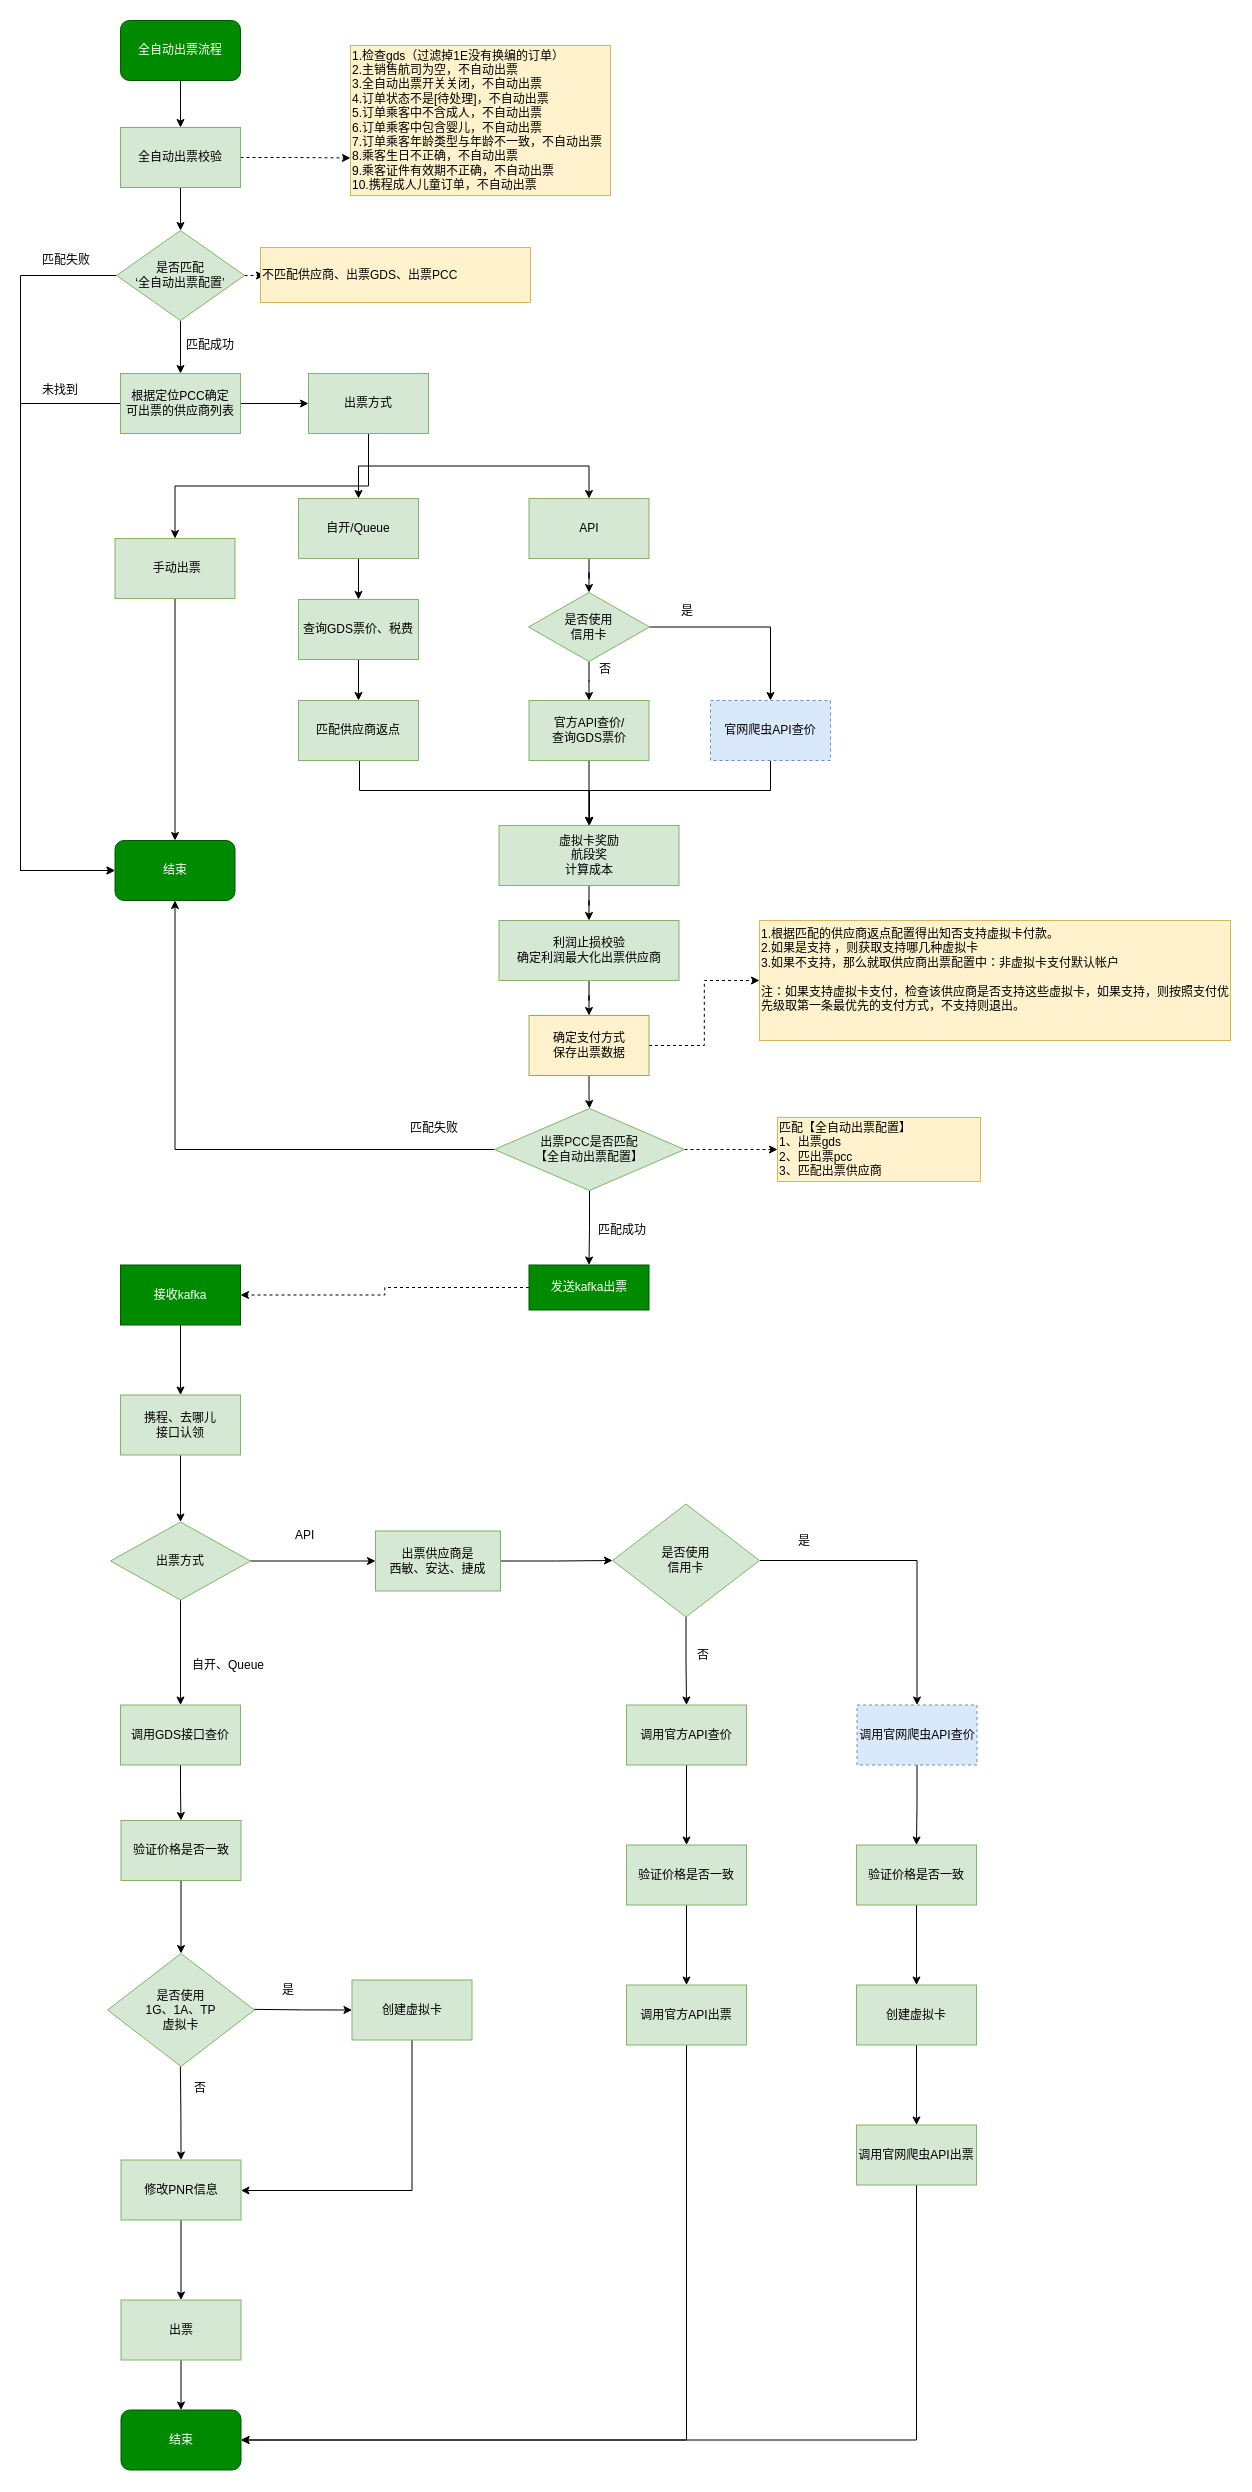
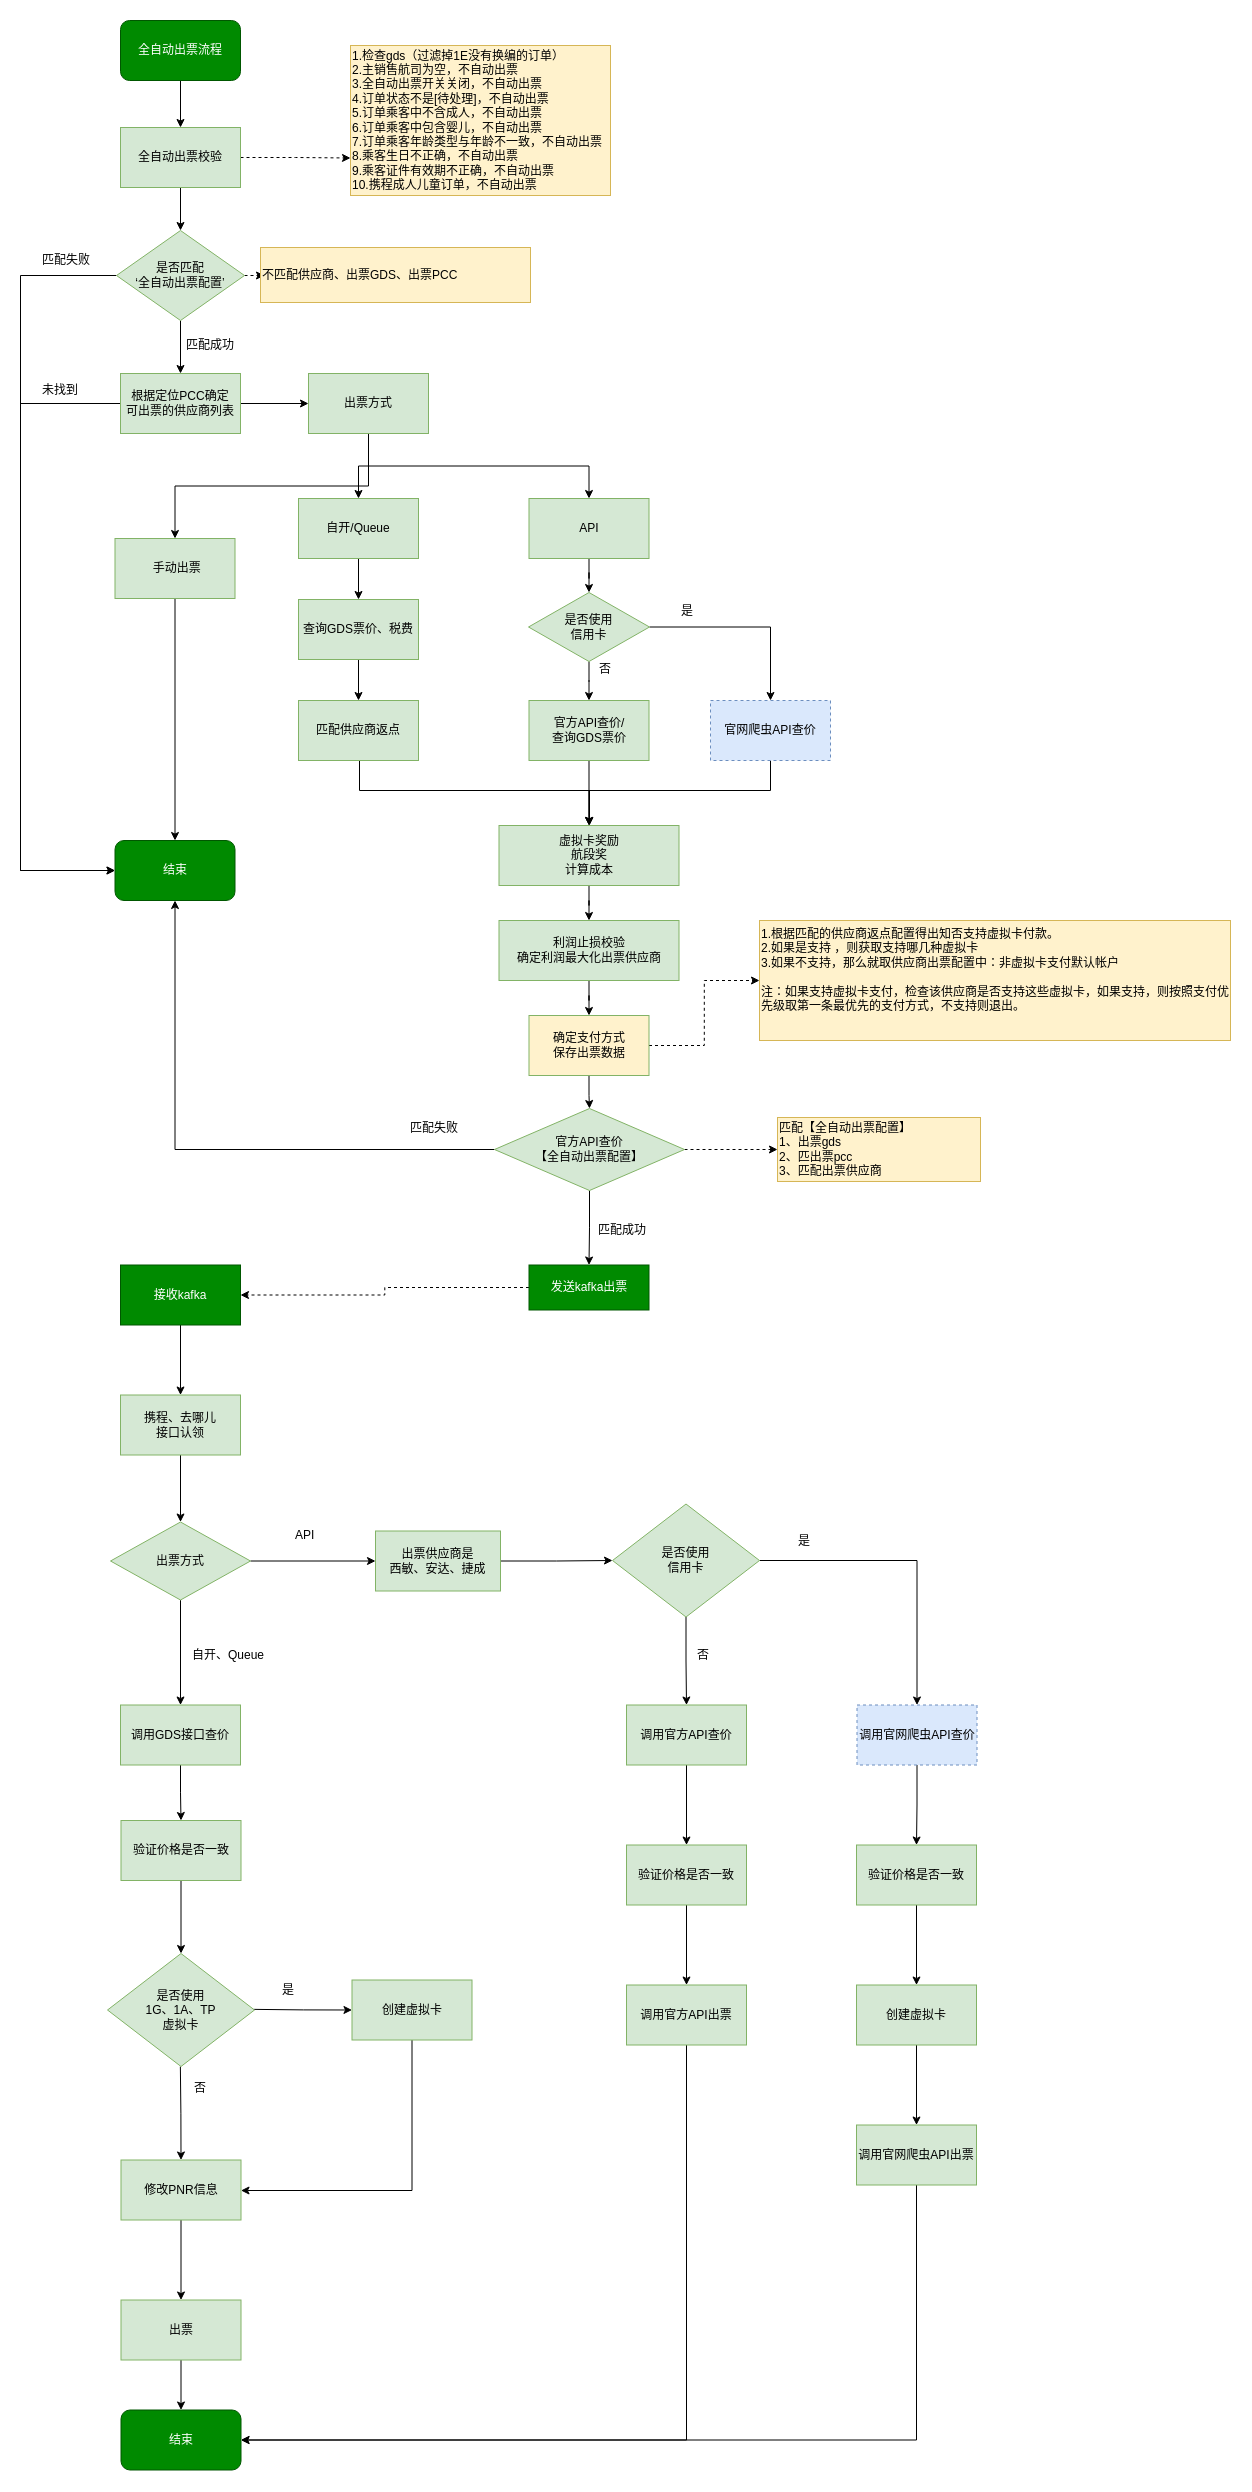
- <mxCell id="101" value="出票PCC是否匹配&lt;br&gt;【全自动出票配置】" style="rhombus;whiteSpace=wrap;html=1;fillColor=#d5e8d4;strokeColor=#82b366;" vertex="1" parent="1"><mxGeometry x="494" y="1108" width="190" height="82" as="geometry" /></mxCell>
+ <mxCell id="101" value="官方API查价&lt;br&gt;【全自动出票配置】" style="rhombus;whiteSpace=wrap;html=1;fillColor=#d5e8d4;strokeColor=#82b366;" vertex="1" parent="1"><mxGeometry x="494" y="1108" width="190" height="82" as="geometry" /></mxCell>
- <mxCell id="42" value="自开、Queue" style="text;html=1;resizable=0;points=[];autosize=1;align=left;verticalAlign=top;spacingTop=-4;" parent="1" vertex="1"><mxGeometry x="190" y="1654.5" width="90" height="20" as="geometry" /></mxCell>
+ <mxCell id="42" value="自开、Queue" style="text;html=1;resizable=0;points=[];autosize=1;align=left;verticalAlign=top;spacingTop=-4;" parent="1" vertex="1"><mxGeometry x="190" y="1644.5" width="90" height="20" as="geometry" /></mxCell>
